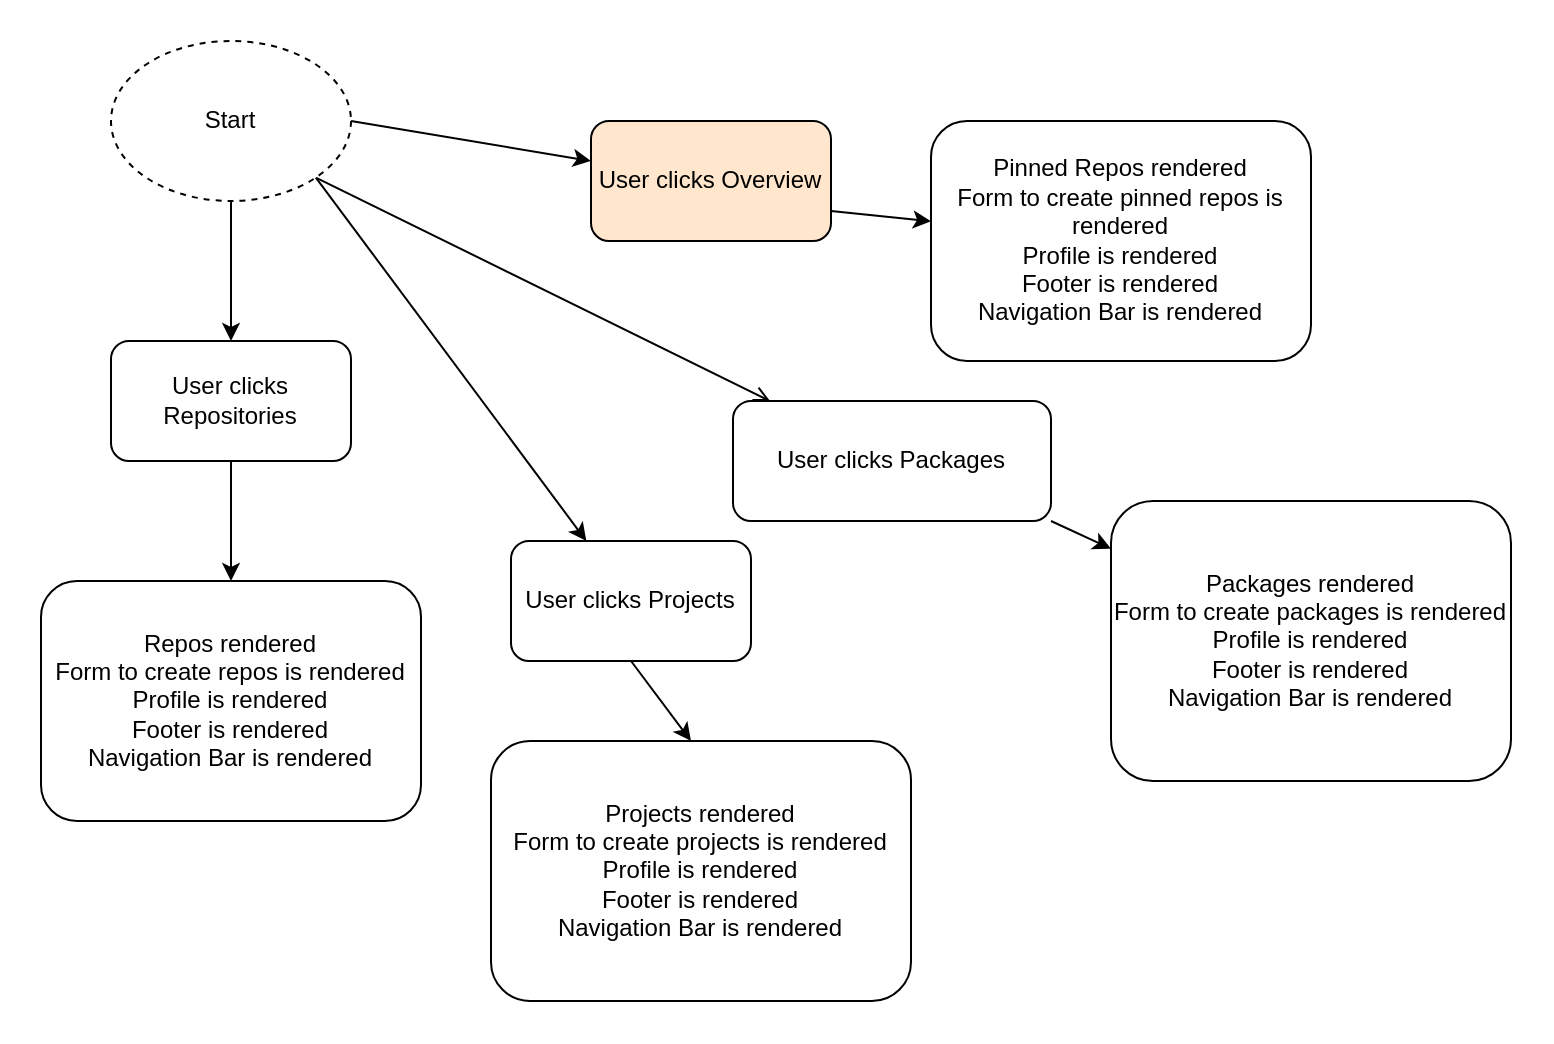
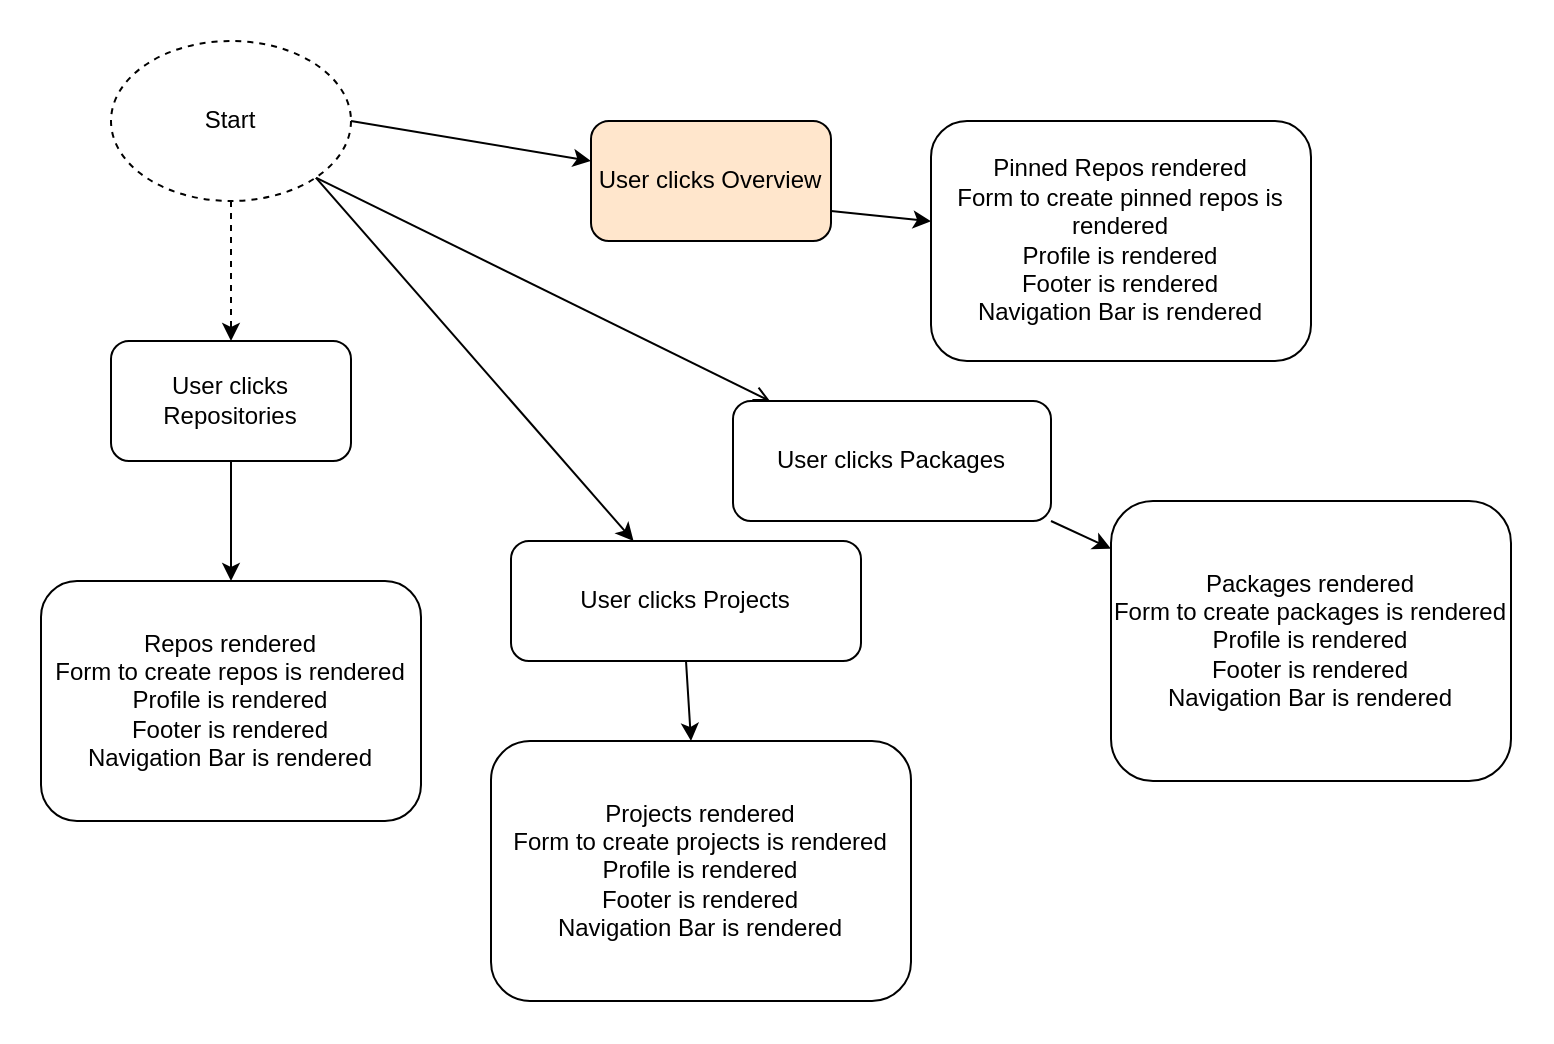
- <mxCell id="3" style="edgeStyle=none;html=1;exitX=0.5;exitY=1;exitDx=0;exitDy=0;" edge="1" parent="1" source="6" target="11"><mxGeometry relative="1" as="geometry"><mxPoint x="115" y="150" as="targetPoint" /></mxGeometry></mxCell>
+ <mxCell id="3" style="edgeStyle=none;html=1;exitX=0.5;exitY=1;exitDx=0;exitDy=0;dashed=1;" edge="1" parent="1" source="6" target="11"><mxGeometry relative="1" as="geometry"><mxPoint x="115" y="150" as="targetPoint" /></mxGeometry></mxCell>
- <mxCell id="14" value="User clicks Projects" style="rounded=1;whiteSpace=wrap;html=1;" vertex="1" parent="1"><mxGeometry x="255" y="270" width="120" height="60" as="geometry" /></mxCell>
+ <mxCell id="14" value="User clicks Projects" style="rounded=1;whiteSpace=wrap;html=1;" vertex="1" parent="1"><mxGeometry x="255" y="270" width="175" height="60" as="geometry" /></mxCell>
